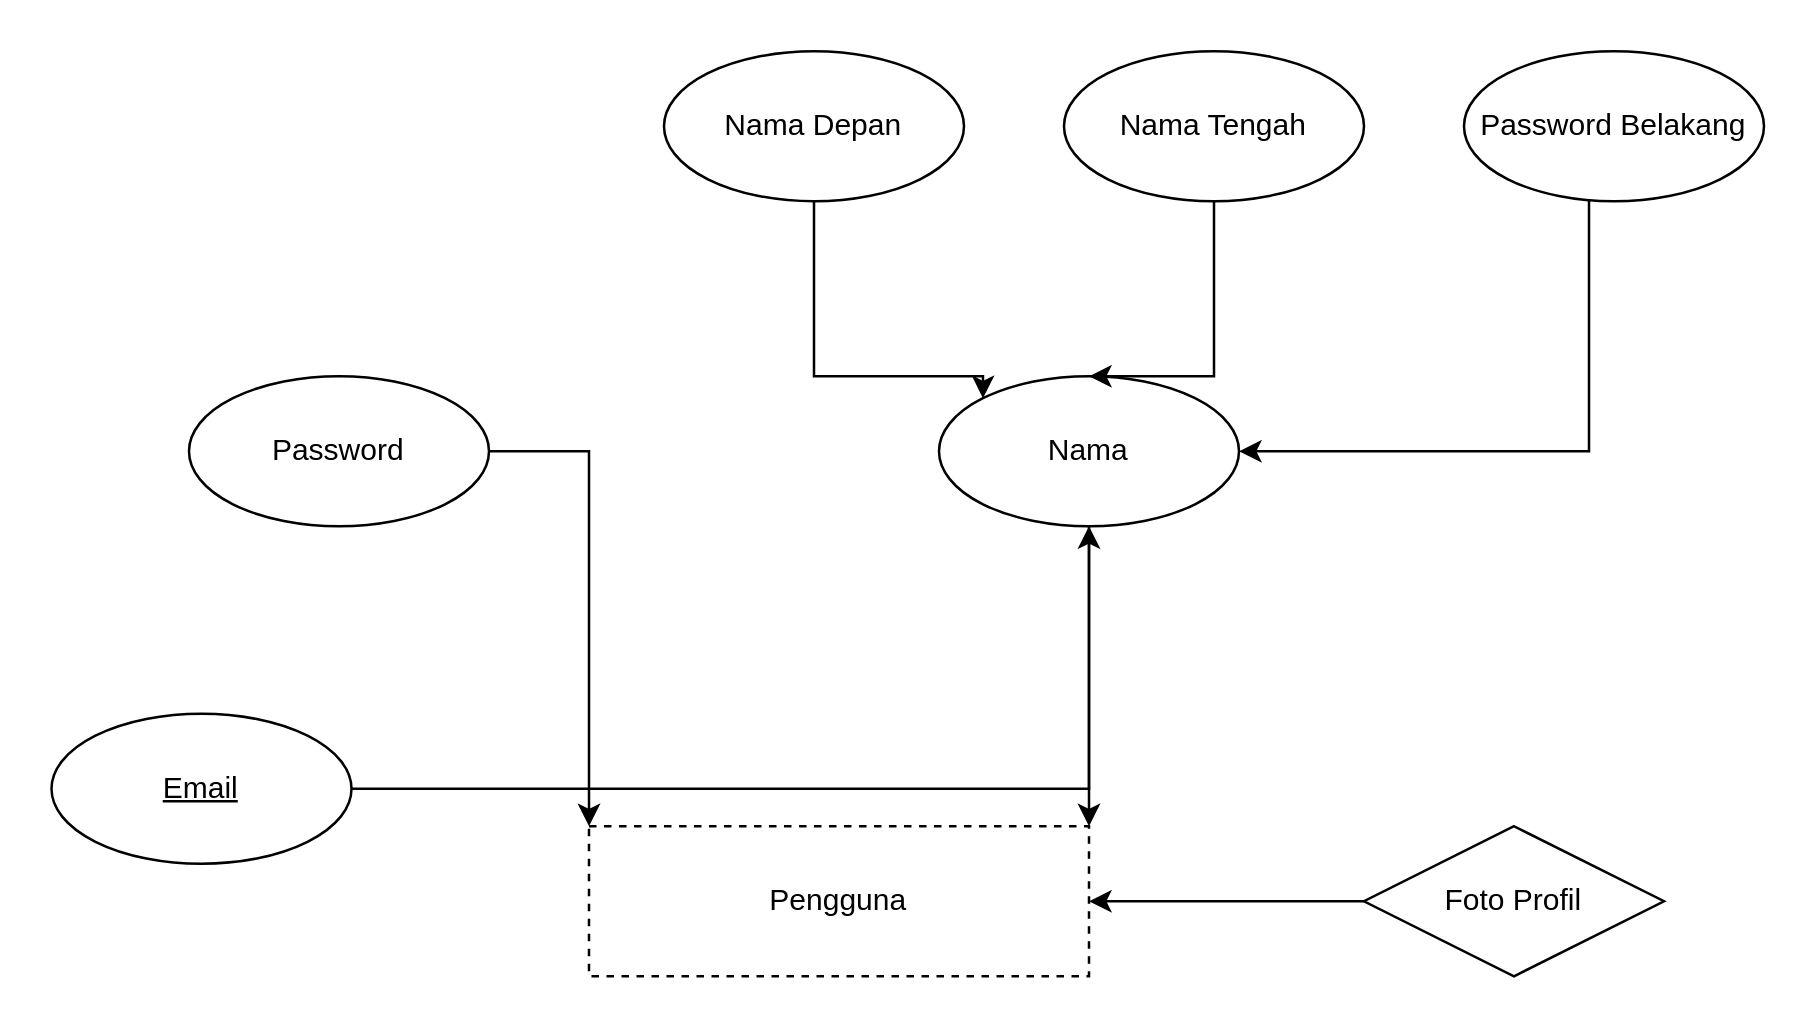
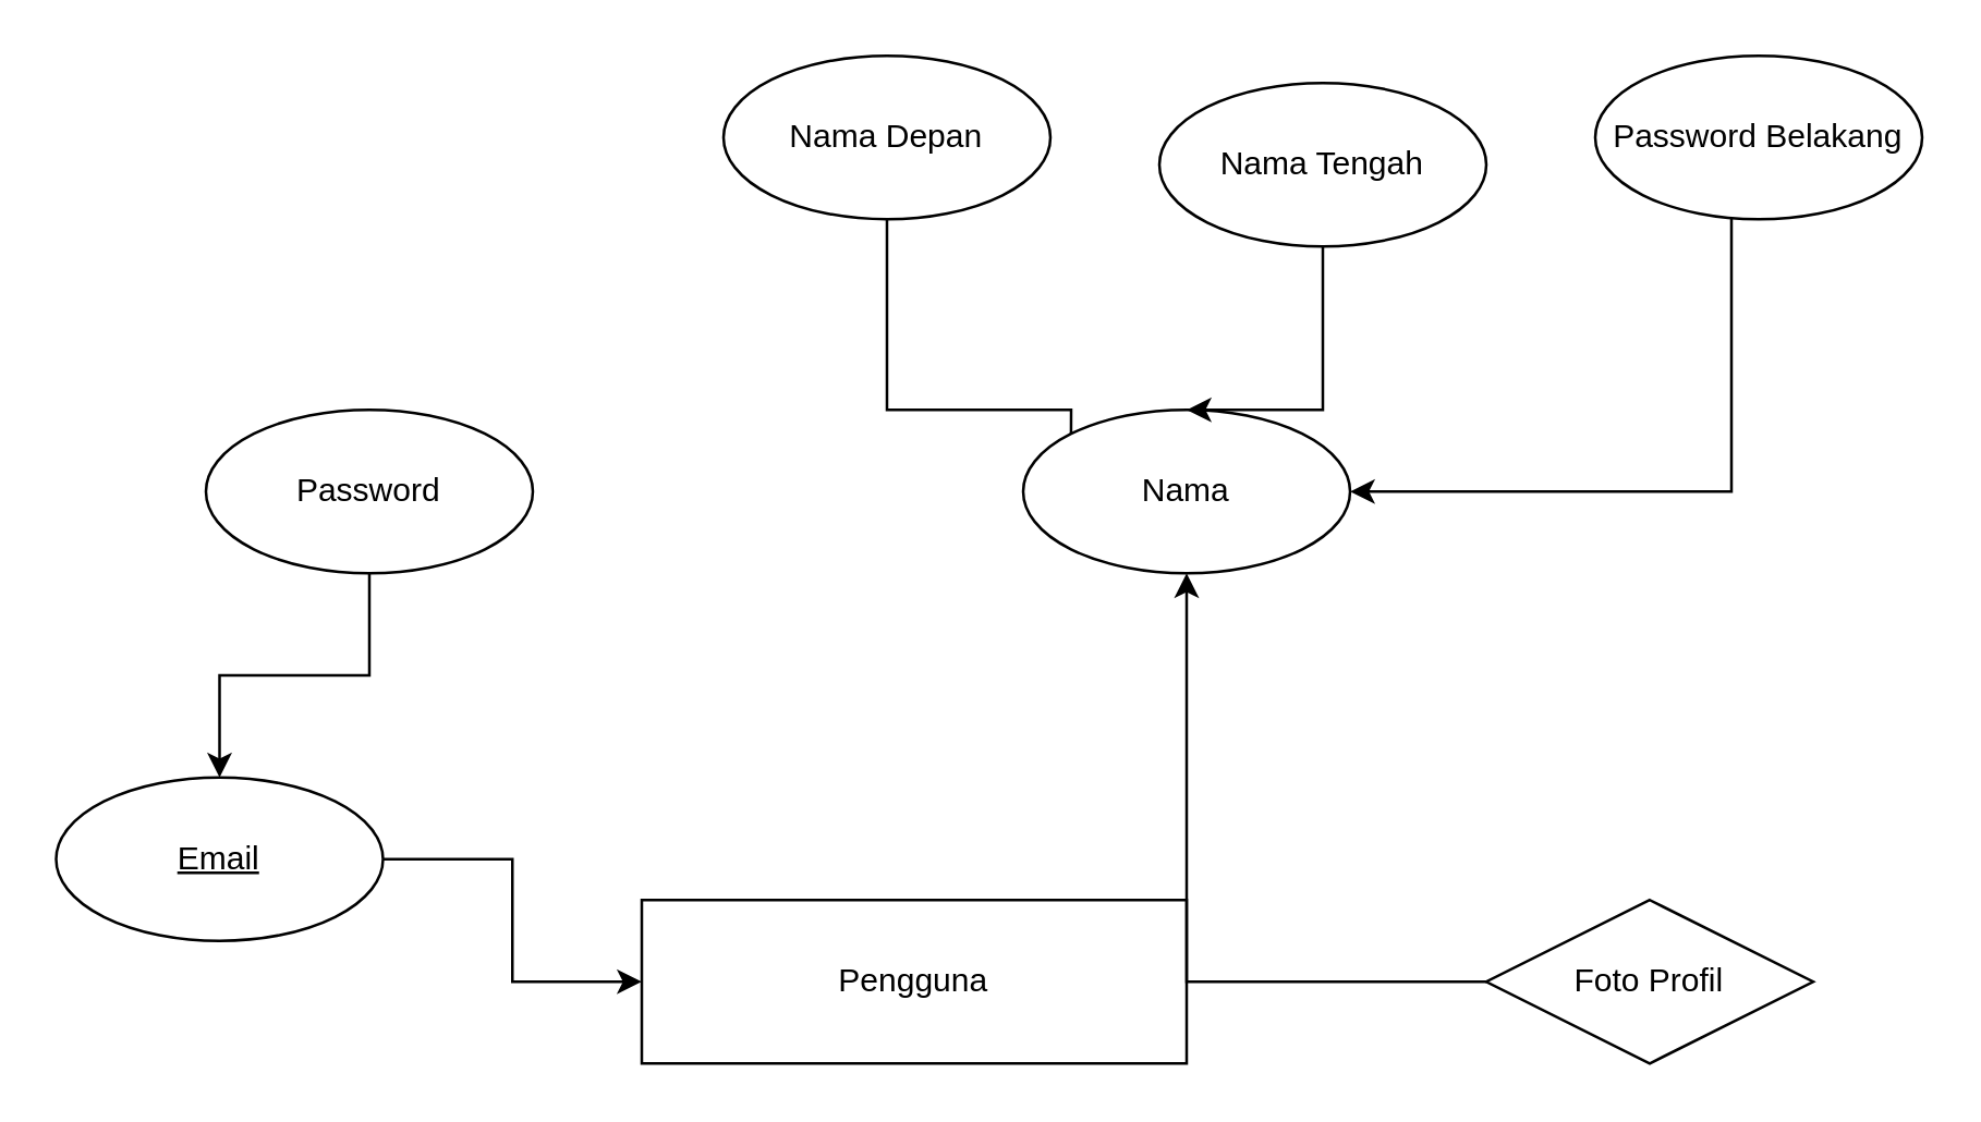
- <mxCell id="14" value="Nama Tengah" style="ellipse;whiteSpace=wrap;html=1;" vertex="1" parent="1"><mxGeometry x="425" y="20" width="120" height="60" as="geometry" /></mxCell>
+ <mxCell id="14" value="Nama Tengah" style="ellipse;whiteSpace=wrap;html=1;" vertex="1" parent="1"><mxGeometry x="425" y="30" width="120" height="60" as="geometry" /></mxCell>
- <mxCell id="11" style="edgeStyle=orthogonalEdgeStyle;rounded=0;orthogonalLoop=1;jettySize=auto;html=1;entryX=0;entryY=0;entryDx=0;entryDy=0;" edge="1" parent="1" source="12" target="8"><mxGeometry relative="1" as="geometry"><Array as="points"><mxPoint x="325" y="150" /><mxPoint x="393" y="150" /></Array></mxGeometry></mxCell>
+ <mxCell id="11" style="edgeStyle=orthogonalEdgeStyle;rounded=0;orthogonalLoop=1;jettySize=auto;html=1;entryX=0;entryY=0;entryDx=0;entryDy=0;endArrow=none;" edge="1" parent="1" source="12" target="8"><mxGeometry relative="1" as="geometry"><Array as="points"><mxPoint x="325" y="150" /><mxPoint x="393" y="150" /></Array></mxGeometry></mxCell>
- <mxCell id="7" style="edgeStyle=orthogonalEdgeStyle;rounded=0;orthogonalLoop=1;jettySize=auto;html=1;entryX=1;entryY=0;entryDx=0;entryDy=0;" edge="1" parent="1" source="8" target="2"><mxGeometry relative="1" as="geometry" /></mxCell>
- <mxCell id="5" style="edgeStyle=orthogonalEdgeStyle;rounded=0;orthogonalLoop=1;jettySize=auto;html=1;entryX=0;entryY=0;entryDx=0;entryDy=0;" edge="1" parent="1" source="6" target="2"><mxGeometry relative="1" as="geometry" /></mxCell>
+ <mxCell id="5" style="edgeStyle=orthogonalEdgeStyle;rounded=0;orthogonalLoop=1;jettySize=auto;html=1;" edge="1" parent="1" source="6" target="4"><mxGeometry relative="1" as="geometry" /></mxCell>
- <mxCell id="3" style="edgeStyle=orthogonalEdgeStyle;rounded=0;orthogonalLoop=1;jettySize=auto;html=1;" edge="1" parent="1" source="4" target="8"><mxGeometry relative="1" as="geometry" /></mxCell>
+ <mxCell id="3" style="edgeStyle=orthogonalEdgeStyle;rounded=0;orthogonalLoop=1;jettySize=auto;html=1;entryX=0;entryY=0.5;entryDx=0;entryDy=0;" edge="1" parent="1" source="4" target="2"><mxGeometry relative="1" as="geometry" /></mxCell>
- <mxCell id="2" value="Pengguna" style="rounded=0;whiteSpace=wrap;html=1;dashed=1;" vertex="1" parent="1"><mxGeometry x="235" y="330" width="200" height="60" as="geometry" /></mxCell>
+ <mxCell id="2" value="Pengguna" style="rounded=0;whiteSpace=wrap;html=1;" vertex="1" parent="1"><mxGeometry x="235" y="330" width="200" height="60" as="geometry" /></mxCell>
- <mxCell id="9" style="edgeStyle=orthogonalEdgeStyle;rounded=0;orthogonalLoop=1;jettySize=auto;html=1;entryX=1;entryY=0.5;entryDx=0;entryDy=0;" edge="1" parent="1" source="10" target="2"><mxGeometry relative="1" as="geometry" /></mxCell>
+ <mxCell id="9" style="edgeStyle=orthogonalEdgeStyle;rounded=0;orthogonalLoop=1;jettySize=auto;html=1;" edge="1" parent="1" source="10" target="8"><mxGeometry relative="1" as="geometry" /></mxCell>
